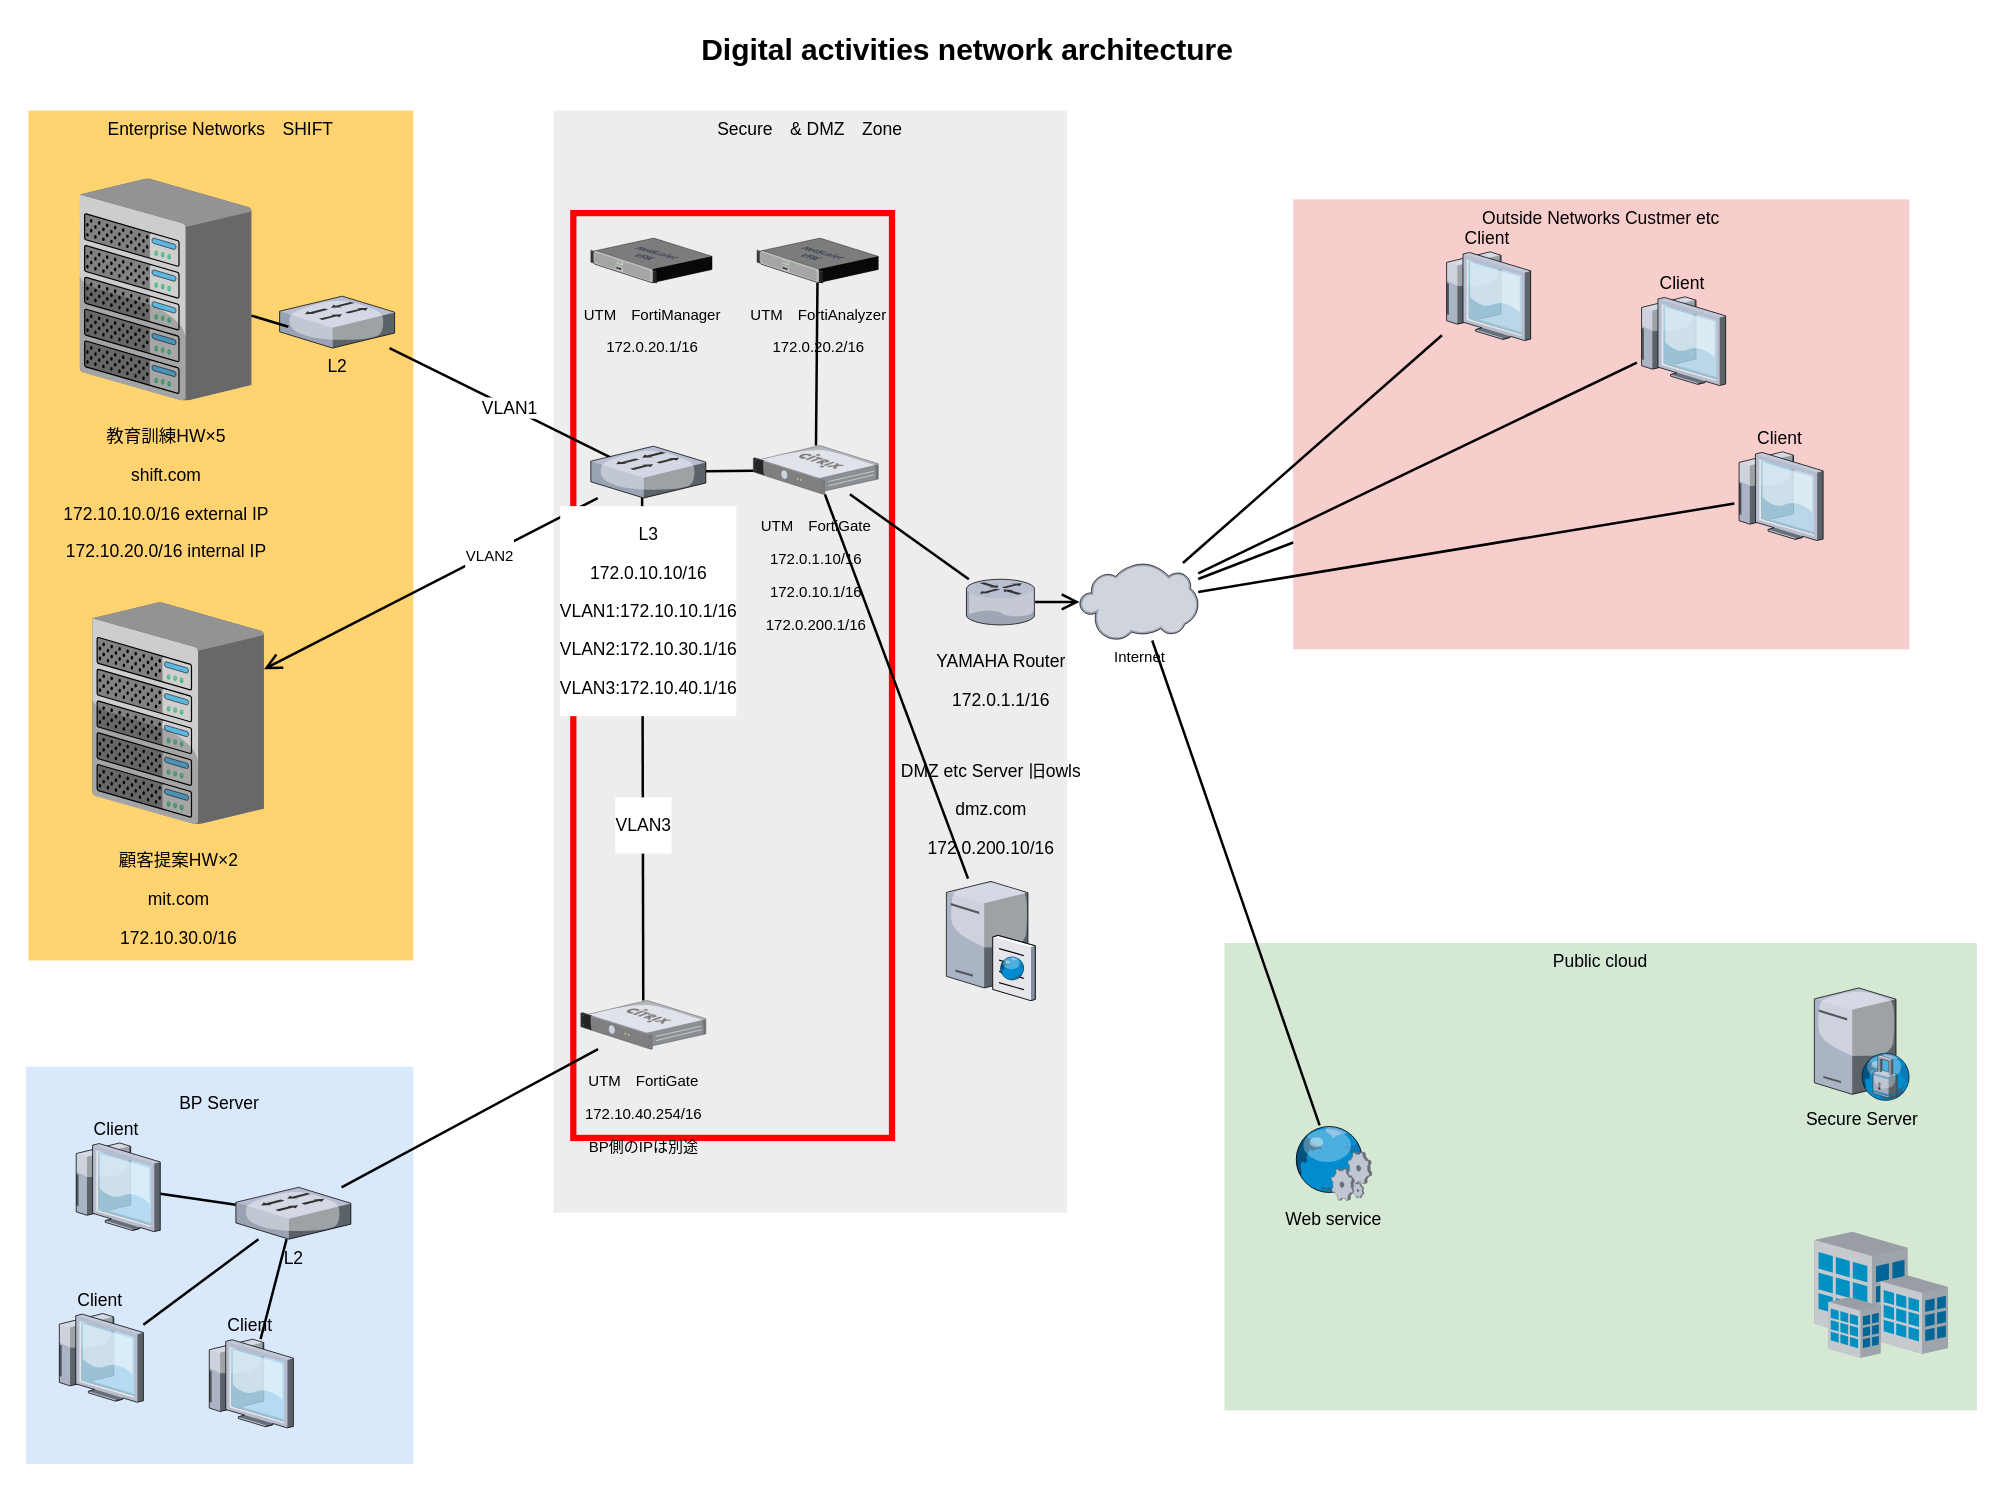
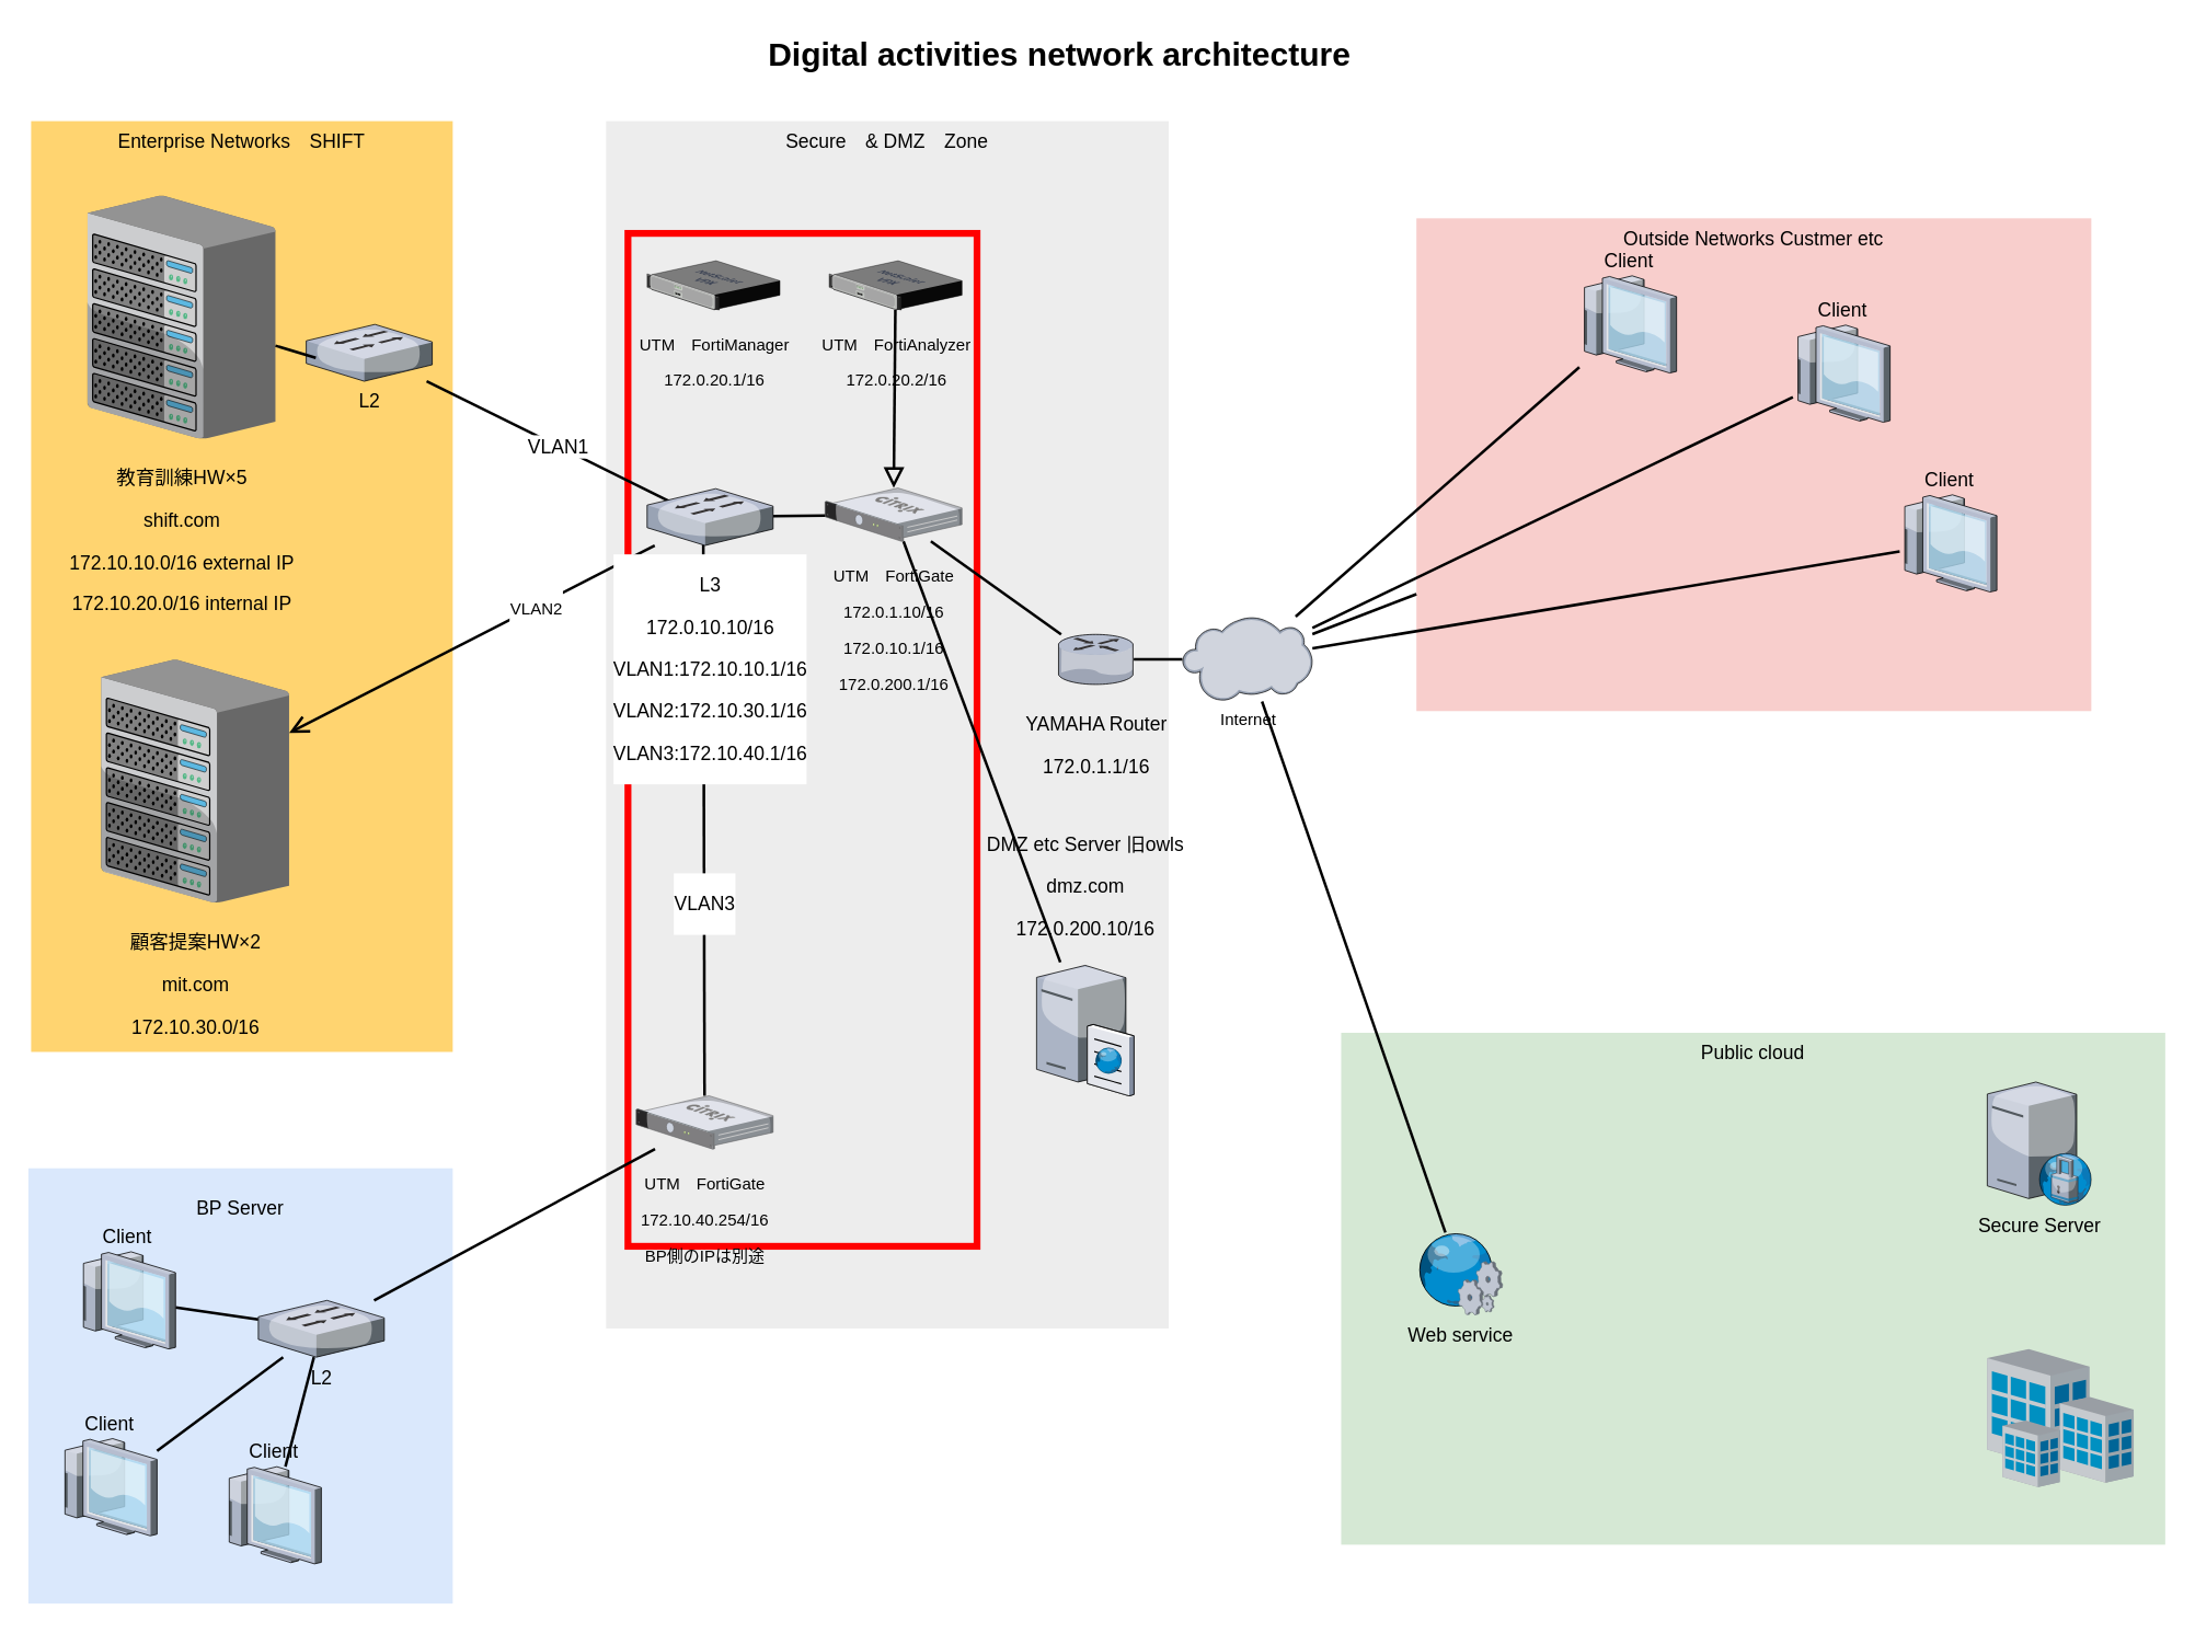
- <mxCell id="14" parent="1" style="edgeStyle=none;rounded=0;html=1;startSize=10;endSize=10;jettySize=auto;orthogonalLoop=1;fontSize=14;endArrow=none;endFill=0;strokeWidth=2;" edge="1" target="27" source="28"><mxGeometry as="geometry" relative="1"><mxPoint as="sourcePoint" y="534.241" x="677" /></mxGeometry></mxCell>
+ <mxCell id="14" parent="1" style="edgeStyle=none;rounded=0;html=1;startSize=10;endSize=10;jettySize=auto;orthogonalLoop=1;fontSize=14;endArrow=block;endFill=0;strokeWidth=2;" edge="1" target="27" source="28"><mxGeometry as="geometry" relative="1"><mxPoint as="sourcePoint" y="534.241" x="677" /></mxGeometry></mxCell>
- <mxCell id="35" parent="1" style="edgeStyle=none;rounded=0;html=1;startSize=10;endSize=10;jettySize=auto;orthogonalLoop=1;fontSize=14;endArrow=open;endFill=0;strokeWidth=2;" edge="1" target="34" source="11"><mxGeometry as="geometry" relative="1"><mxPoint as="sourcePoint" y="592.208" x="827.5" /><mxPoint as="targetPoint" y="533.038" x="1018" /></mxGeometry></mxCell>
+ <mxCell id="35" parent="1" style="edgeStyle=none;rounded=0;html=1;startSize=10;endSize=10;jettySize=auto;orthogonalLoop=1;fontSize=14;endArrow=none;endFill=0;strokeWidth=2;" edge="1" target="34" source="11"><mxGeometry as="geometry" relative="1"><mxPoint as="sourcePoint" y="592.208" x="827.5" /><mxPoint as="targetPoint" y="533.038" x="1018" /></mxGeometry></mxCell>
